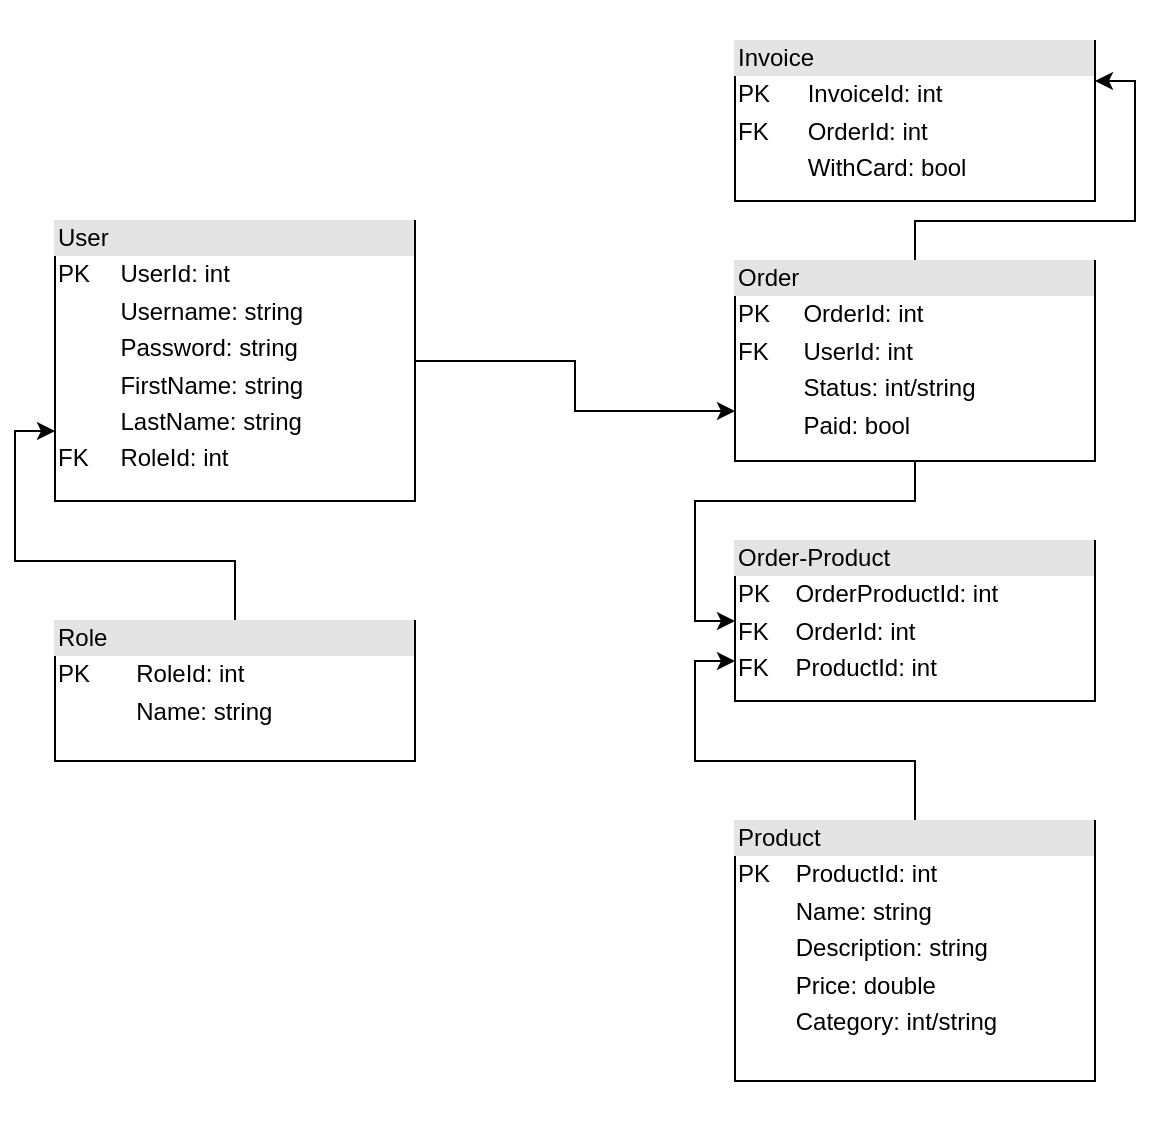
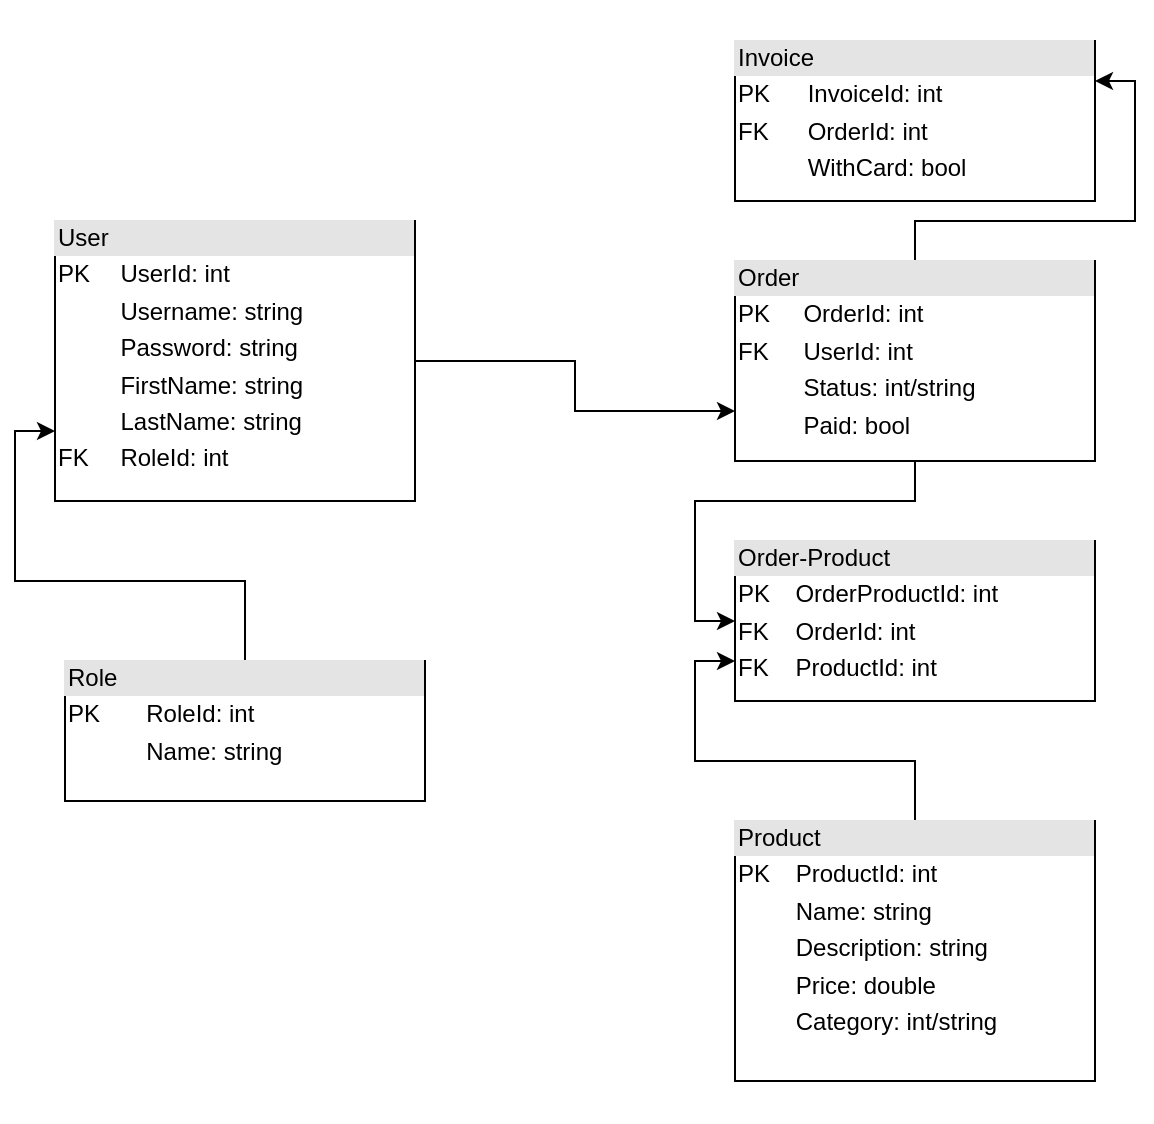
- <mxCell id="12" value="&lt;div style=&quot;box-sizing: border-box ; width: 100% ; background: #e4e4e4 ; padding: 2px&quot;&gt;Role&lt;/div&gt;&lt;table style=&quot;width: 100% ; font-size: 1em&quot; cellpadding=&quot;2&quot; cellspacing=&quot;0&quot;&gt;&lt;tbody&gt;&lt;tr&gt;&lt;td&gt;PK&lt;/td&gt;&lt;td&gt;RoleId: int&lt;/td&gt;&lt;/tr&gt;&lt;tr&gt;&lt;td&gt;&lt;br&gt;&lt;/td&gt;&lt;td&gt;Name: string&lt;/td&gt;&lt;/tr&gt;&lt;/tbody&gt;&lt;/table&gt;" style="verticalAlign=top;align=left;overflow=fill;html=1;" vertex="1" parent="1"><mxGeometry x="20" y="310" width="180" height="70" as="geometry" /></mxCell>
+ <mxCell id="12" value="&lt;div style=&quot;box-sizing: border-box ; width: 100% ; background: #e4e4e4 ; padding: 2px&quot;&gt;Role&lt;/div&gt;&lt;table style=&quot;width: 100% ; font-size: 1em&quot; cellpadding=&quot;2&quot; cellspacing=&quot;0&quot;&gt;&lt;tbody&gt;&lt;tr&gt;&lt;td&gt;PK&lt;/td&gt;&lt;td&gt;RoleId: int&lt;/td&gt;&lt;/tr&gt;&lt;tr&gt;&lt;td&gt;&lt;br&gt;&lt;/td&gt;&lt;td&gt;Name: string&lt;/td&gt;&lt;/tr&gt;&lt;/tbody&gt;&lt;/table&gt;" style="verticalAlign=top;align=left;overflow=fill;html=1;" vertex="1" parent="1"><mxGeometry x="25" y="330" width="180" height="70" as="geometry" /></mxCell>
